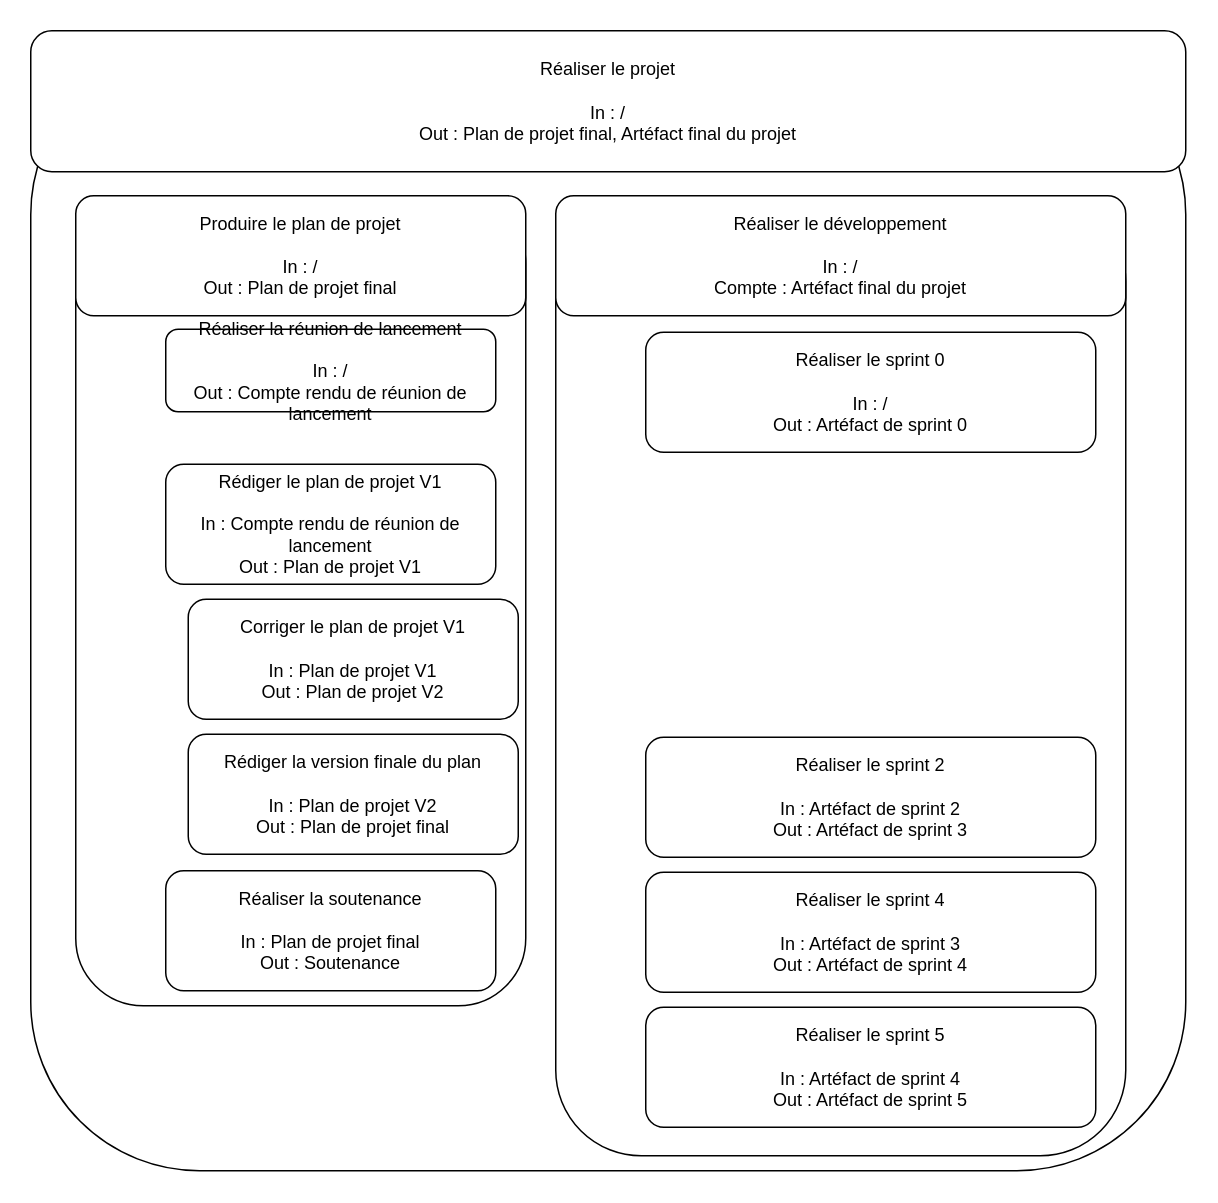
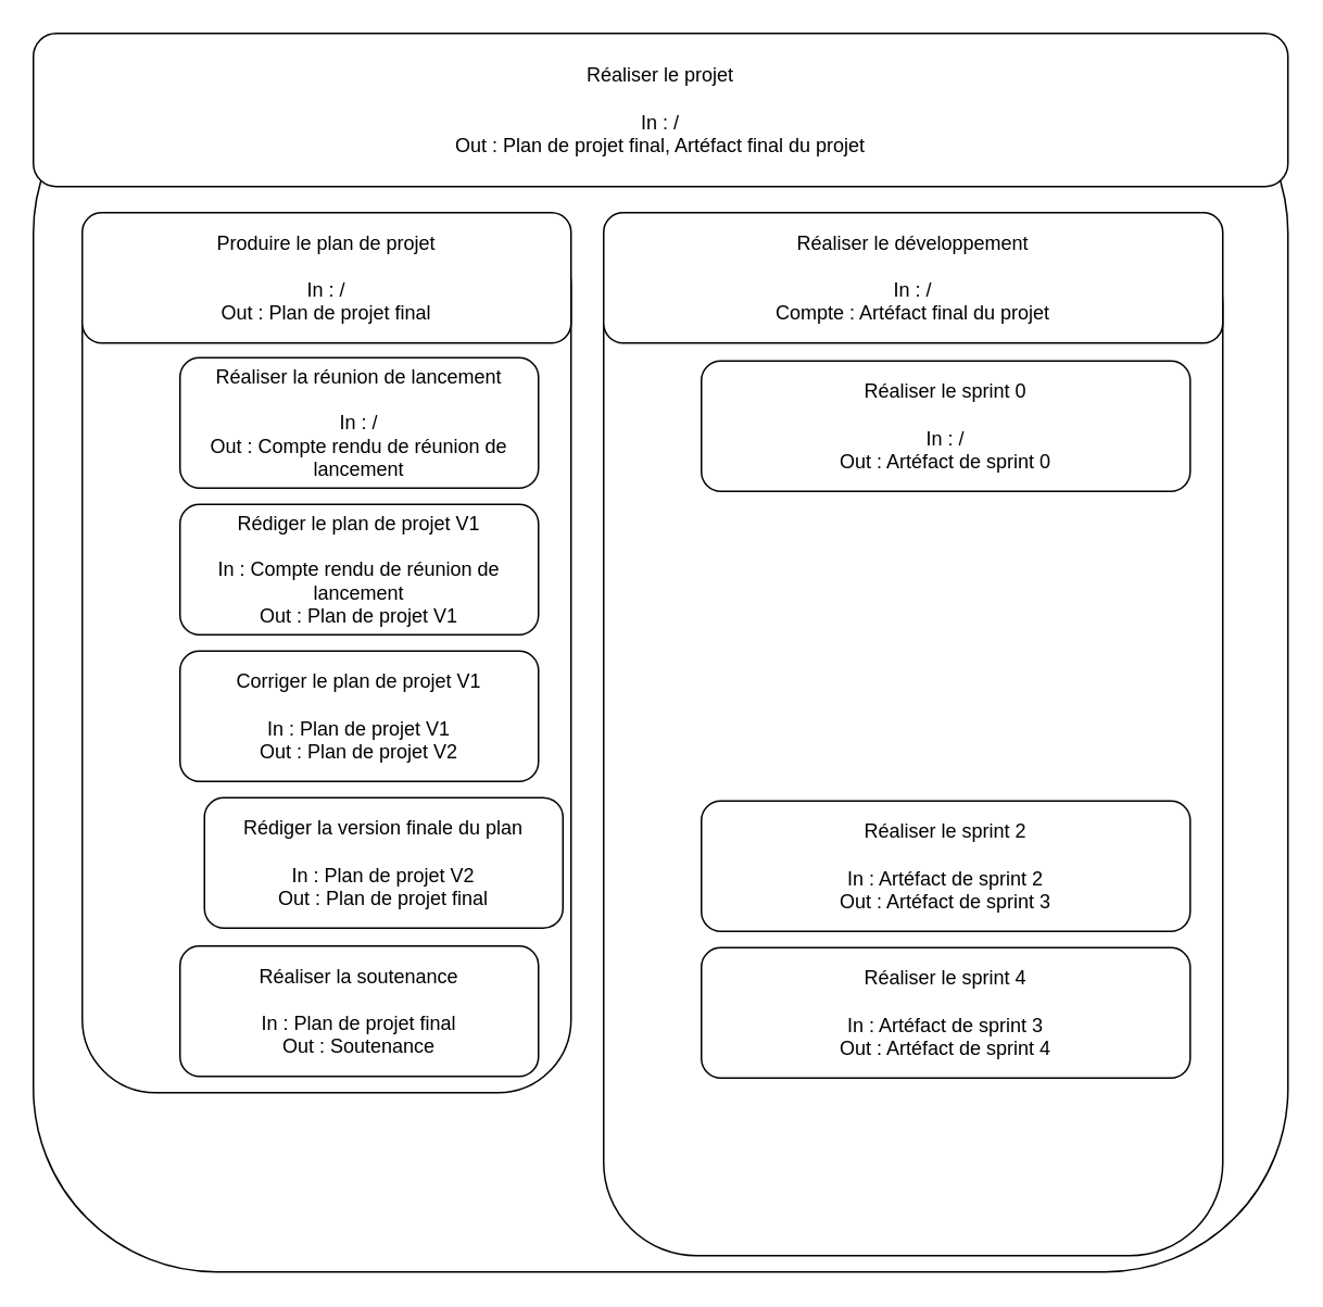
- <mxCell id="6" value="Réaliser la réunion de lancement&lt;br&gt;&lt;br&gt;In : /&lt;br&gt;Out : Compte rendu de réunion de lancement" style="rounded=1;whiteSpace=wrap;html=1;" parent="1" vertex="1"><mxGeometry x="110" y="219" width="220" height="55" as="geometry" /></mxCell>
+ <mxCell id="6" value="Réaliser la réunion de lancement&lt;br&gt;&lt;br&gt;In : /&lt;br&gt;Out : Compte rendu de réunion de lancement" style="rounded=1;whiteSpace=wrap;html=1;" parent="1" vertex="1"><mxGeometry x="110" y="219" width="220" height="80" as="geometry" /></mxCell>
- <mxCell id="16" value="Corriger le plan de projet V1&lt;br&gt;&lt;br&gt;In : Plan de projet V1&lt;br&gt;Out : Plan de projet V2" style="rounded=1;whiteSpace=wrap;html=1;" parent="1" vertex="1"><mxGeometry x="125" y="399" width="220" height="80" as="geometry" /></mxCell>
+ <mxCell id="16" value="Corriger le plan de projet V1&lt;br&gt;&lt;br&gt;In : Plan de projet V1&lt;br&gt;Out : Plan de projet V2" style="rounded=1;whiteSpace=wrap;html=1;" parent="1" vertex="1"><mxGeometry x="110" y="399" width="220" height="80" as="geometry" /></mxCell>
- <mxCell id="13" value="Réaliser le sprint 5&lt;br&gt;&lt;br&gt;In : Artéfact de sprint 4&lt;br&gt;Out : Artéfact de sprint 5" style="rounded=1;whiteSpace=wrap;html=1;" parent="1" vertex="1"><mxGeometry x="430" y="671" width="300" height="80" as="geometry" /></mxCell>
